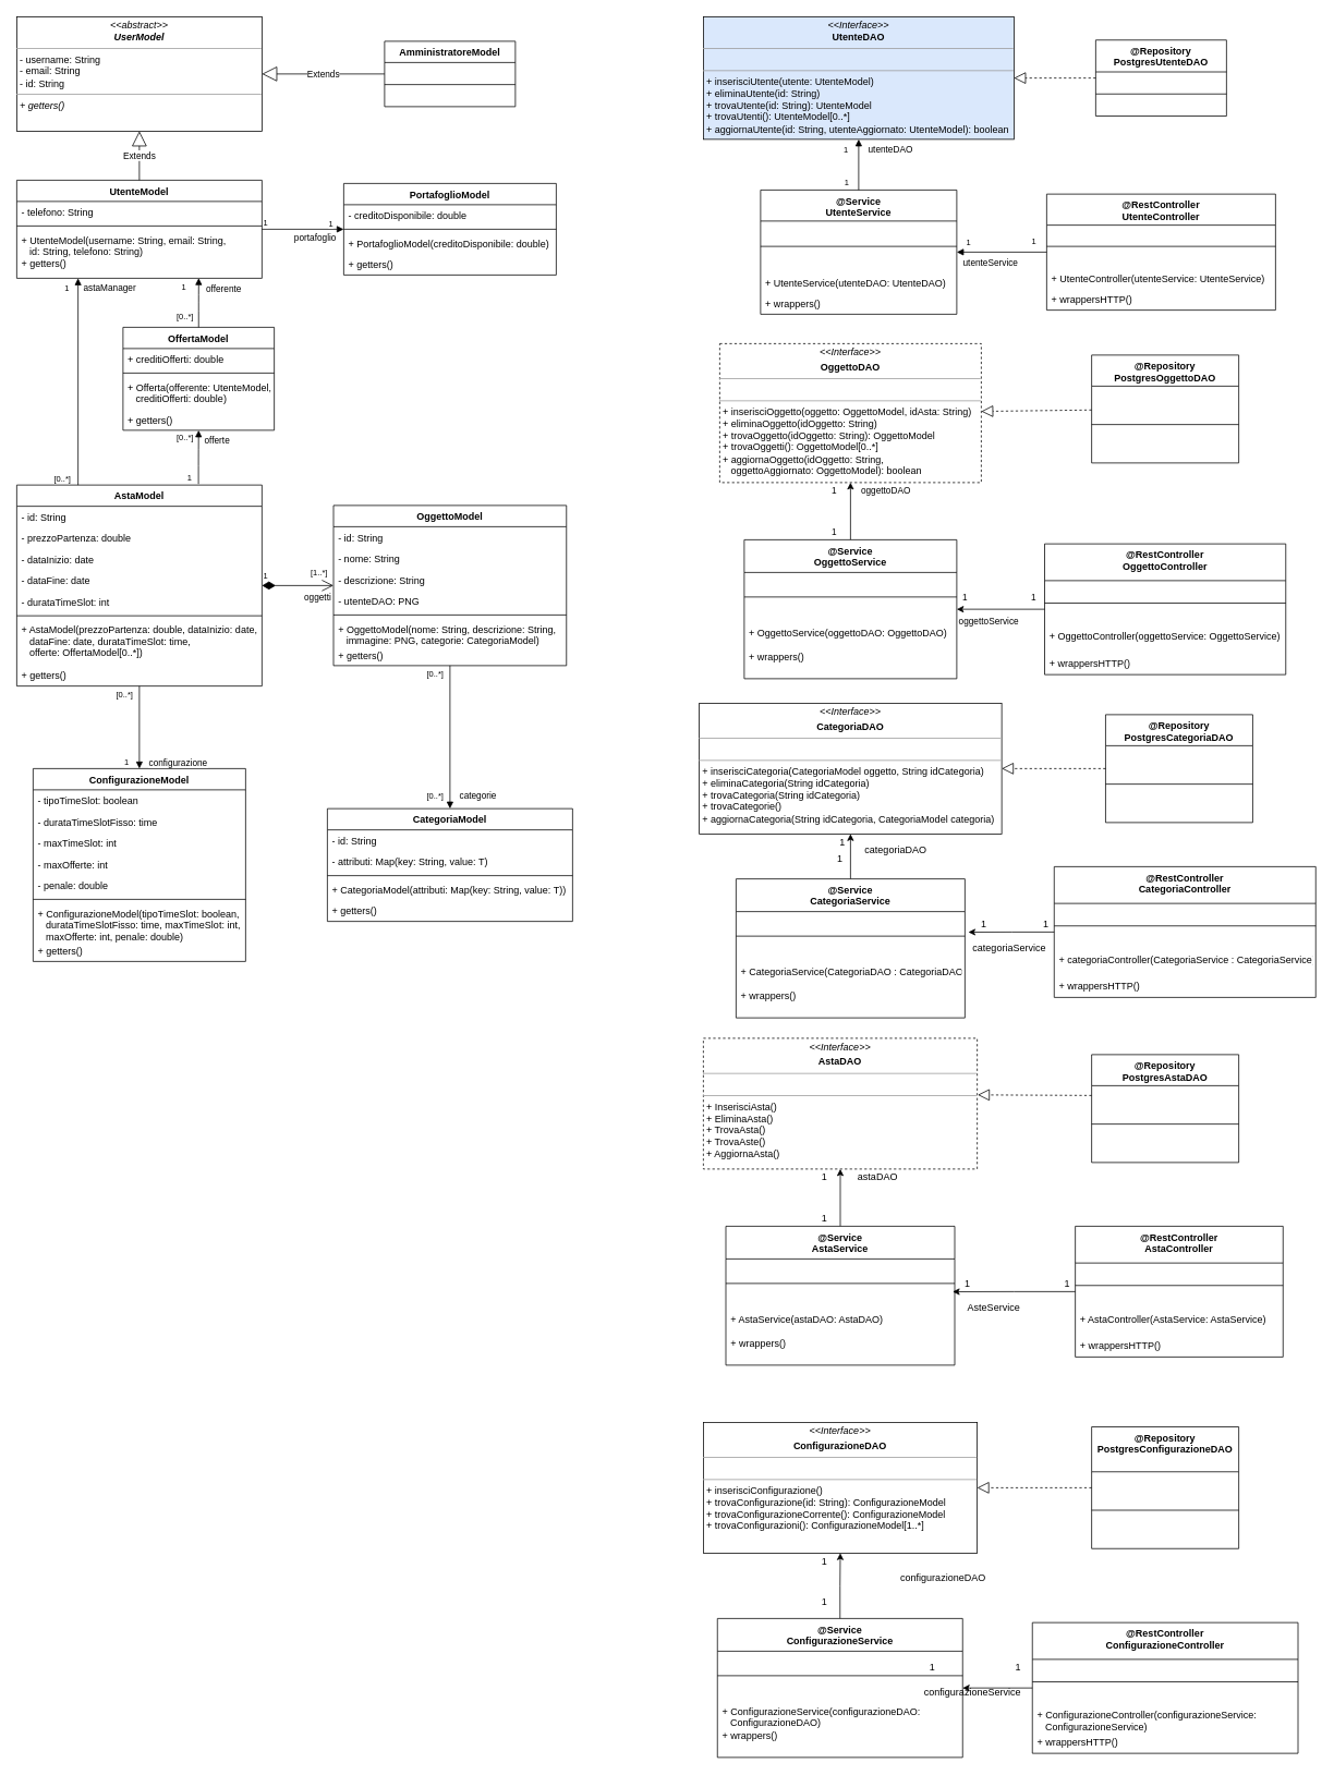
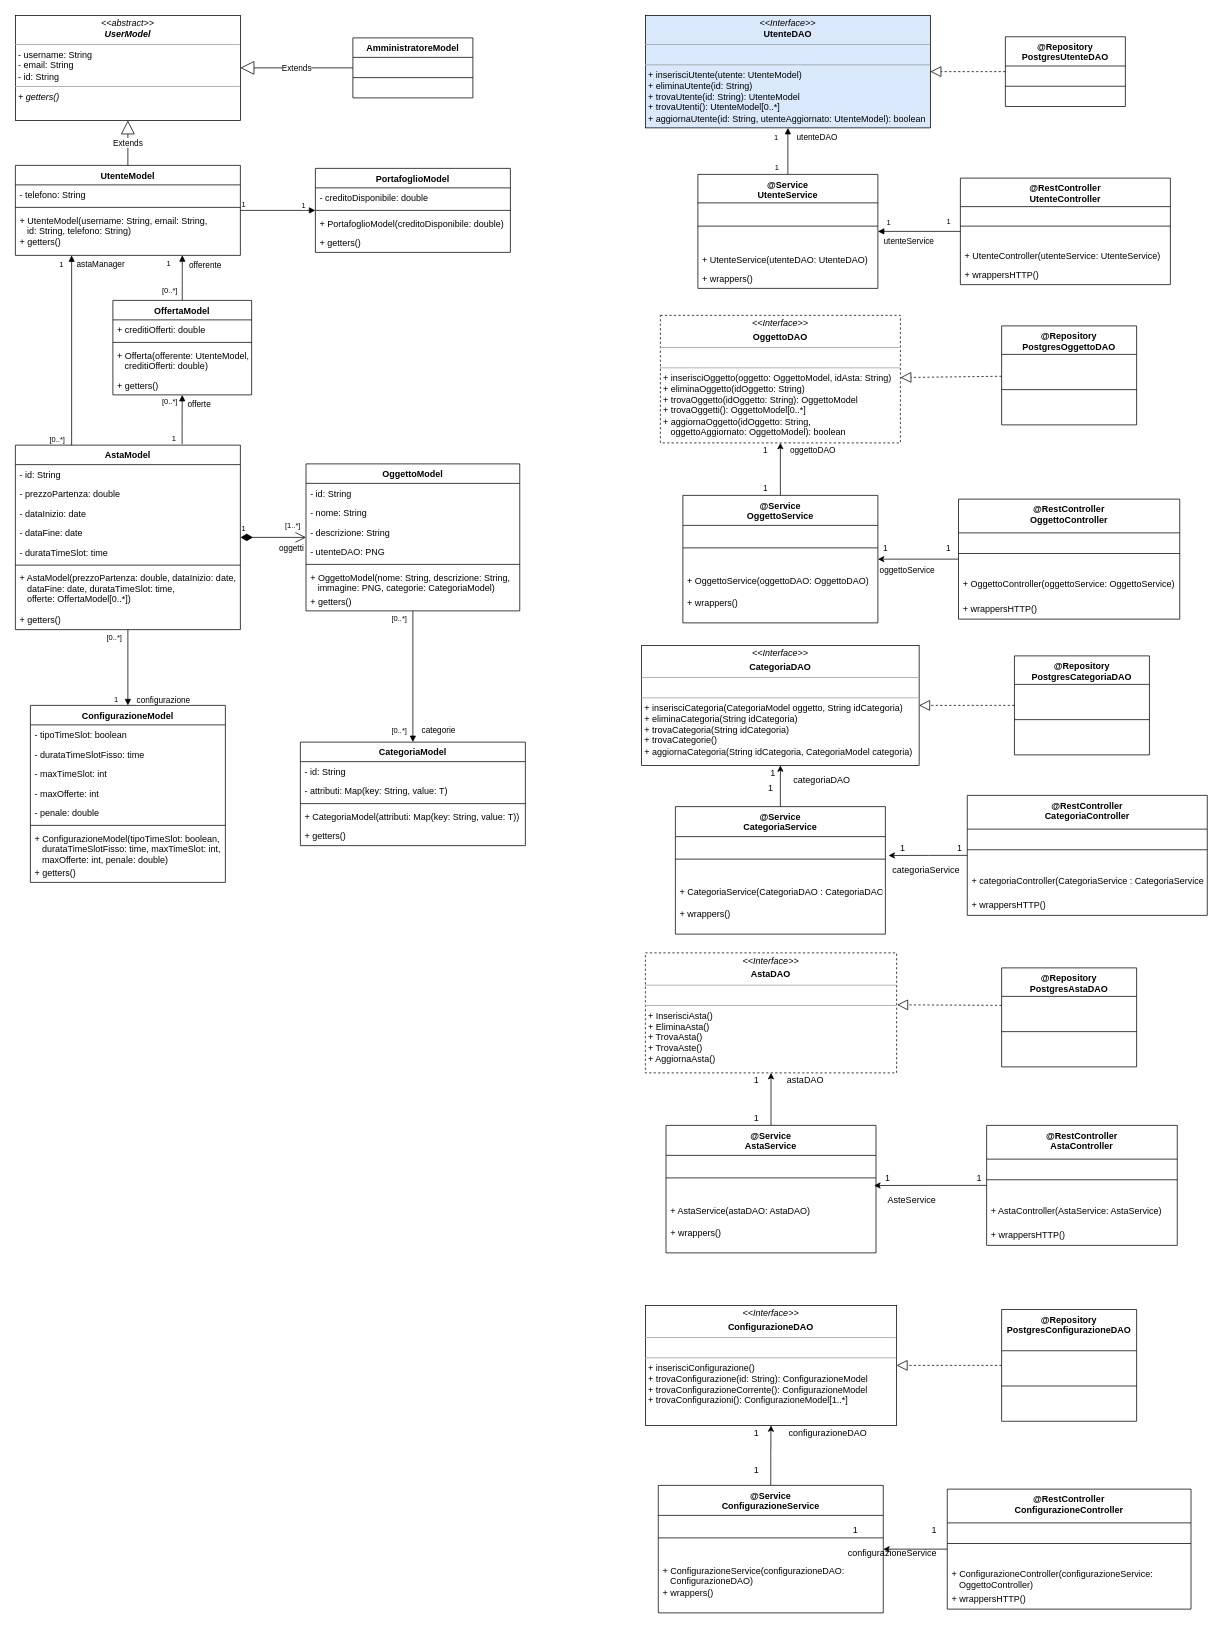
- <mxCell id="17" value="&lt;font style=&quot;font-size: 11px&quot;&gt;portafoglio&lt;/font&gt;" style="text;html=1;align=center;verticalAlign=middle;resizable=0;points=[];autosize=1;" parent="1" vertex="1"><mxGeometry x="350" y="280" width="70" height="20" as="geometry" /></mxCell>
- <mxCell id="50" value="- durataTimeSlot: int" style="text;strokeColor=none;fillColor=none;align=left;verticalAlign=top;spacingLeft=4;spacingRight=4;overflow=hidden;rotatable=0;points=[[0,0.5],[1,0.5]];portConstraint=eastwest;" vertex="1" parent="45"><mxGeometry y="130" width="300" height="26" as="geometry" /></mxCell>
+ <mxCell id="50" value="- durataTimeSlot: time" style="text;strokeColor=none;fillColor=none;align=left;verticalAlign=top;spacingLeft=4;spacingRight=4;overflow=hidden;rotatable=0;points=[[0,0.5],[1,0.5]];portConstraint=eastwest;" vertex="1" parent="45"><mxGeometry y="130" width="300" height="26" as="geometry" /></mxCell>
- <mxCell id="142" value="configurazioneDAO" style="text;html=1;align=center;verticalAlign=middle;resizable=0;points=[];autosize=1;" vertex="1" parent="1"><mxGeometry x="1093.31" y="1920" width="120" height="20" as="geometry" /></mxCell>
+ <mxCell id="142" value="configurazioneDAO" style="text;html=1;align=center;verticalAlign=middle;resizable=0;points=[];autosize=1;" vertex="1" parent="1"><mxGeometry x="1043.31" y="1900" width="120" height="20" as="geometry" /></mxCell>
- <mxCell id="146" value="+ ConfigurazioneController(configurazioneService:&#10;   ConfigurazioneService)" style="text;strokeColor=none;fillColor=none;align=left;verticalAlign=top;spacingLeft=4;spacingRight=4;overflow=hidden;rotatable=0;points=[[0,0.5],[1,0.5]];portConstraint=eastwest;" vertex="1" parent="144"><mxGeometry y="100" width="325" height="33" as="geometry" /></mxCell>
+ <mxCell id="146" value="+ ConfigurazioneController(configurazioneService:&#10;   OggettoController)" style="text;strokeColor=none;fillColor=none;align=left;verticalAlign=top;spacingLeft=4;spacingRight=4;overflow=hidden;rotatable=0;points=[[0,0.5],[1,0.5]];portConstraint=eastwest;" vertex="1" parent="144"><mxGeometry y="100" width="325" height="33" as="geometry" /></mxCell>
